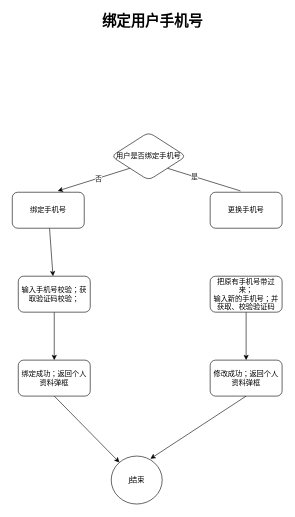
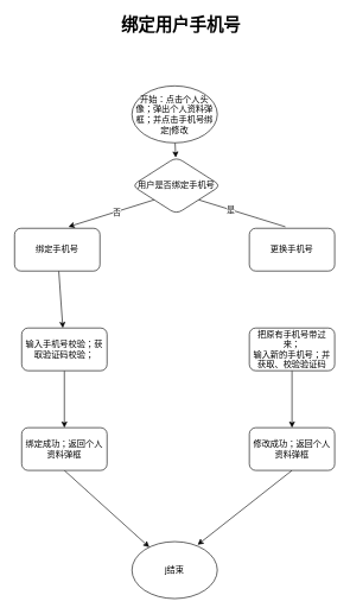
+ <mxCell id="4" value="开始：点击个人头像；弹出个人资料弹框；并点击手机号绑定|修改" style="ellipse;whiteSpace=wrap;html=1;rounded=1;" vertex="1" parent="1"><mxGeometry x="185" y="120" width="120" height="80" as="geometry" /></mxCell>
+ <mxCell id="3" value="" style="edgeStyle=none;html=1;rounded=1;" edge="1" parent="1" source="4" target="9"><mxGeometry relative="1" as="geometry" /></mxCell>
- <mxCell id="21" value="j结束" style="ellipse;whiteSpace=wrap;html=1;rounded=1;" vertex="1" parent="1"><mxGeometry x="185" y="760" width="85" height="80" as="geometry" /></mxCell>
+ <mxCell id="21" value="j结束" style="ellipse;whiteSpace=wrap;html=1;rounded=1;" vertex="1" parent="1"><mxGeometry x="185" y="760" width="120" height="80" as="geometry" /></mxCell>
